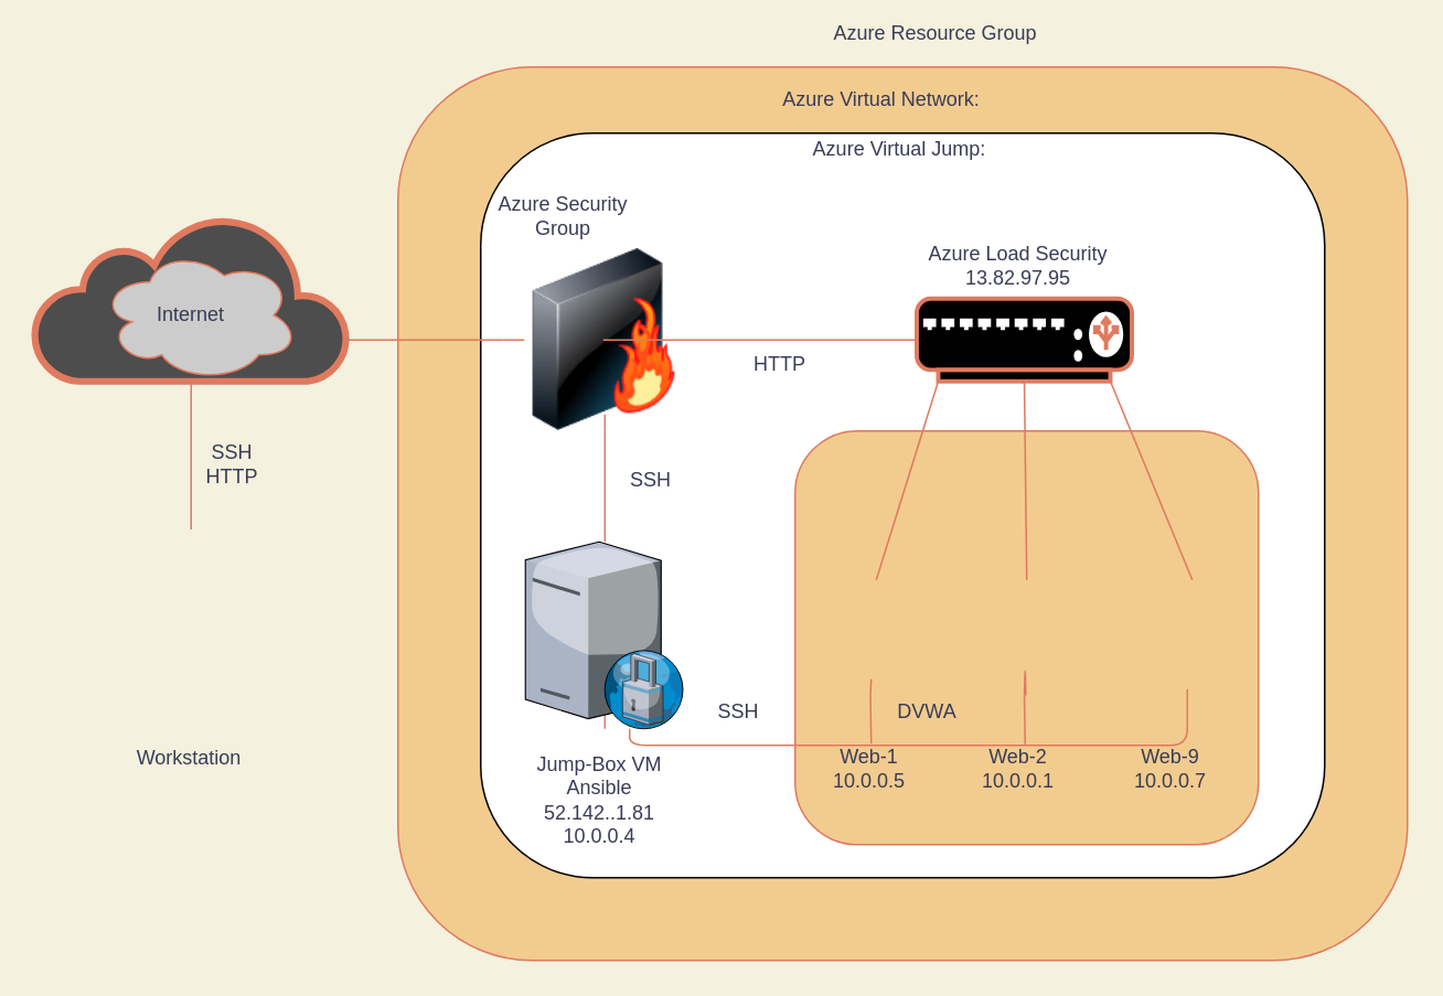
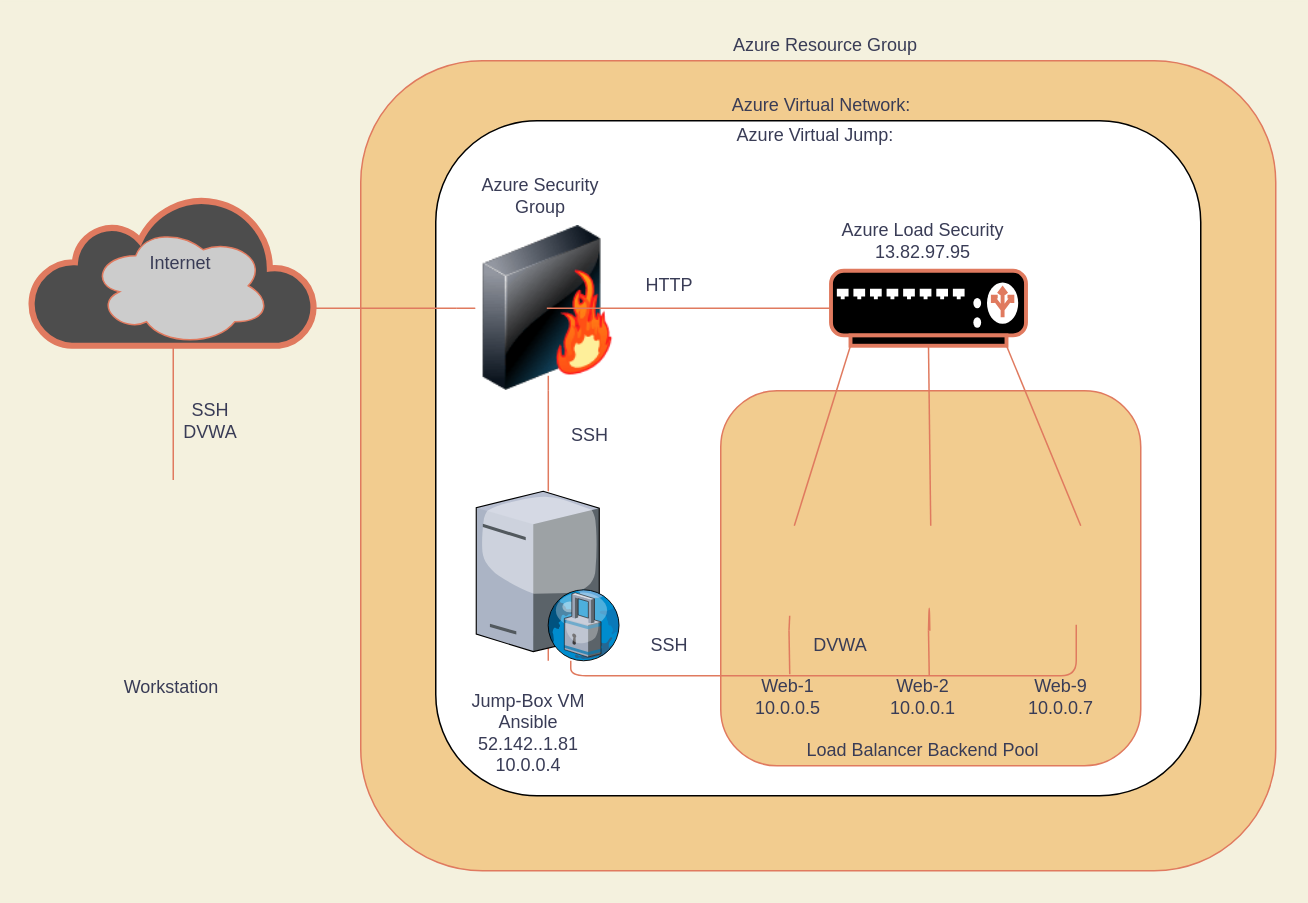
- <mxCell id="48" value="Azure Resource Group" style="text;html=1;strokeColor=none;fillColor=none;align=center;verticalAlign=middle;whiteSpace=wrap;rounded=0;sketch=0;fontColor=#393C56;" vertex="1" parent="1"><mxGeometry x="495" y="10" width="140" height="20" as="geometry" /></mxCell>
+ <mxCell id="48" value="Azure Resource Group" style="text;html=1;strokeColor=none;fillColor=none;align=center;verticalAlign=middle;whiteSpace=wrap;rounded=0;sketch=0;fontColor=#393C56;" vertex="1" parent="1"><mxGeometry x="480" y="20" width="140" height="20" as="geometry" /></mxCell>
- <mxCell id="47" value="Azure Virtual Network:&amp;nbsp;" style="text;html=1;strokeColor=none;fillColor=none;align=center;verticalAlign=middle;whiteSpace=wrap;rounded=0;sketch=0;fontColor=#393C56;" vertex="1" parent="1"><mxGeometry x="438.5" y="50" width="190" height="20" as="geometry" /></mxCell>
+ <mxCell id="47" value="Azure Virtual Network:&amp;nbsp;" style="text;html=1;strokeColor=none;fillColor=none;align=center;verticalAlign=middle;whiteSpace=wrap;rounded=0;sketch=0;fontColor=#393C56;" vertex="1" parent="1"><mxGeometry x="453.5" y="60" width="190" height="20" as="geometry" /></mxCell>
- <mxCell id="33" value="Azure Security Group" style="text;html=1;strokeColor=none;fillColor=none;align=center;verticalAlign=middle;whiteSpace=wrap;rounded=0;fontColor=#393C56;" vertex="1" parent="1"><mxGeometry x="297" y="120" width="85.97" height="20" as="geometry" /></mxCell>
+ <mxCell id="33" value="Azure Security Group" style="text;html=1;strokeColor=none;fillColor=none;align=center;verticalAlign=middle;whiteSpace=wrap;rounded=0;fontColor=#393C56;" vertex="1" parent="1"><mxGeometry x="317" y="120" width="85.97" height="20" as="geometry" /></mxCell>
- <mxCell id="34" value="Internet" style="text;html=1;strokeColor=none;fillColor=none;align=center;verticalAlign=middle;whiteSpace=wrap;rounded=0;fontColor=#393C56;" vertex="1" parent="1"><mxGeometry x="80" y="180" width="70" height="20" as="geometry" /></mxCell>
+ <mxCell id="34" value="Internet" style="text;html=1;strokeColor=none;fillColor=none;align=center;verticalAlign=middle;whiteSpace=wrap;rounded=0;fontColor=#393C56;" vertex="1" parent="1"><mxGeometry x="85" y="165" width="70" height="20" as="geometry" /></mxCell>
- <mxCell id="41" value="HTTP" style="text;html=1;strokeColor=none;fillColor=none;align=center;verticalAlign=middle;whiteSpace=wrap;rounded=0;sketch=0;fontColor=#393C56;" vertex="1" parent="1"><mxGeometry x="451.03" y="210" width="40" height="20" as="geometry" /></mxCell>
+ <mxCell id="41" value="HTTP" style="text;html=1;strokeColor=none;fillColor=none;align=center;verticalAlign=middle;whiteSpace=wrap;rounded=0;sketch=0;fontColor=#393C56;" vertex="1" parent="1"><mxGeometry x="426.03" y="180" width="40" height="20" as="geometry" /></mxCell>
- <mxCell id="42" value="SSH&lt;br&gt;HTTP" style="text;html=1;strokeColor=none;fillColor=none;align=center;verticalAlign=middle;whiteSpace=wrap;rounded=0;sketch=0;fontColor=#393C56;" vertex="1" parent="1"><mxGeometry x="120" y="270" width="40" height="20" as="geometry" /></mxCell>
+ <mxCell id="42" value="SSH&lt;br&gt;DVWA" style="text;html=1;strokeColor=none;fillColor=none;align=center;verticalAlign=middle;whiteSpace=wrap;rounded=0;sketch=0;fontColor=#393C56;" vertex="1" parent="1"><mxGeometry x="120" y="270" width="40" height="20" as="geometry" /></mxCell>
- <mxCell id="39" value="Jump-Box VM&lt;br&gt;Ansible&lt;br&gt;52.142..1.81&lt;br&gt;10.0.0.4" style="text;html=1;strokeColor=none;fillColor=none;align=center;verticalAlign=middle;whiteSpace=wrap;rounded=0;sketch=0;fontColor=#393C56;" vertex="1" parent="1"><mxGeometry x="317" y="447.5" width="90" height="70" as="geometry" /></mxCell>
+ <mxCell id="39" value="Jump-Box VM&lt;br&gt;Ansible&lt;br&gt;52.142..1.81&lt;br&gt;10.0.0.4" style="text;html=1;strokeColor=none;fillColor=none;align=center;verticalAlign=middle;whiteSpace=wrap;rounded=0;sketch=0;fontColor=#393C56;" vertex="1" parent="1"><mxGeometry x="307" y="452.5" width="90" height="70" as="geometry" /></mxCell>
+ <mxCell id="38" value="Load Balancer Backend Pool" style="text;html=1;strokeColor=none;fillColor=none;align=center;verticalAlign=middle;whiteSpace=wrap;rounded=0;fontColor=#393C56;" vertex="1" parent="1"><mxGeometry x="520" y="490" width="190" height="20" as="geometry" /></mxCell>
